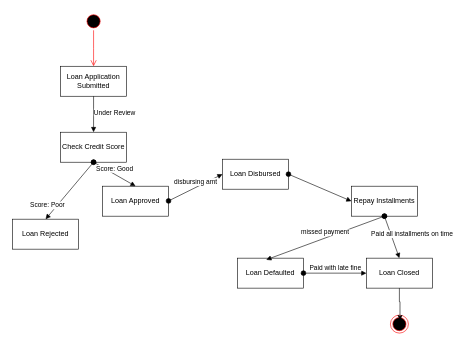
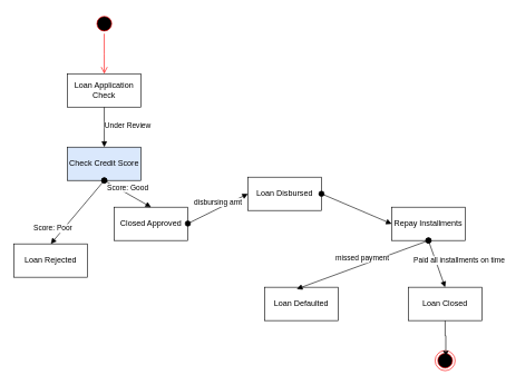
- <mxCell id="4" value="Loan Application Submitted" style="html=1;whiteSpace=wrap;" vertex="1" parent="1"><mxGeometry x="100" y="110" width="110" height="50" as="geometry" /></mxCell>
+ <mxCell id="4" value="Loan Application Check" style="html=1;whiteSpace=wrap;" vertex="1" parent="1"><mxGeometry x="100" y="110" width="110" height="50" as="geometry" /></mxCell>
- <mxCell id="5" value="Check Credit Score" style="html=1;whiteSpace=wrap;" vertex="1" parent="1"><mxGeometry x="100" y="220" width="110" height="50" as="geometry" /></mxCell>
+ <mxCell id="5" value="Check Credit Score" style="html=1;whiteSpace=wrap;fillColor=#dae8fc;" vertex="1" parent="1"><mxGeometry x="100" y="220" width="110" height="50" as="geometry" /></mxCell>
- <mxCell id="7" value="Loan Approved" style="html=1;whiteSpace=wrap;" vertex="1" parent="1"><mxGeometry x="170" y="310" width="110" height="50" as="geometry" /></mxCell>
+ <mxCell id="7" value="Closed Approved" style="html=1;whiteSpace=wrap;" vertex="1" parent="1"><mxGeometry x="170" y="310" width="110" height="50" as="geometry" /></mxCell>
- <mxCell id="19" value="Paid with late fine" style="html=1;verticalAlign=bottom;startArrow=oval;startFill=1;endArrow=block;startSize=8;curved=0;rounded=0;exitX=1;exitY=0.5;exitDx=0;exitDy=0;entryX=0;entryY=0.5;entryDx=0;entryDy=0;" edge="1" parent="1" source="9" target="16"><mxGeometry width="60" relative="1" as="geometry"><mxPoint x="290" y="360" as="sourcePoint" /><mxPoint x="350" y="360" as="targetPoint" /></mxGeometry></mxCell>
